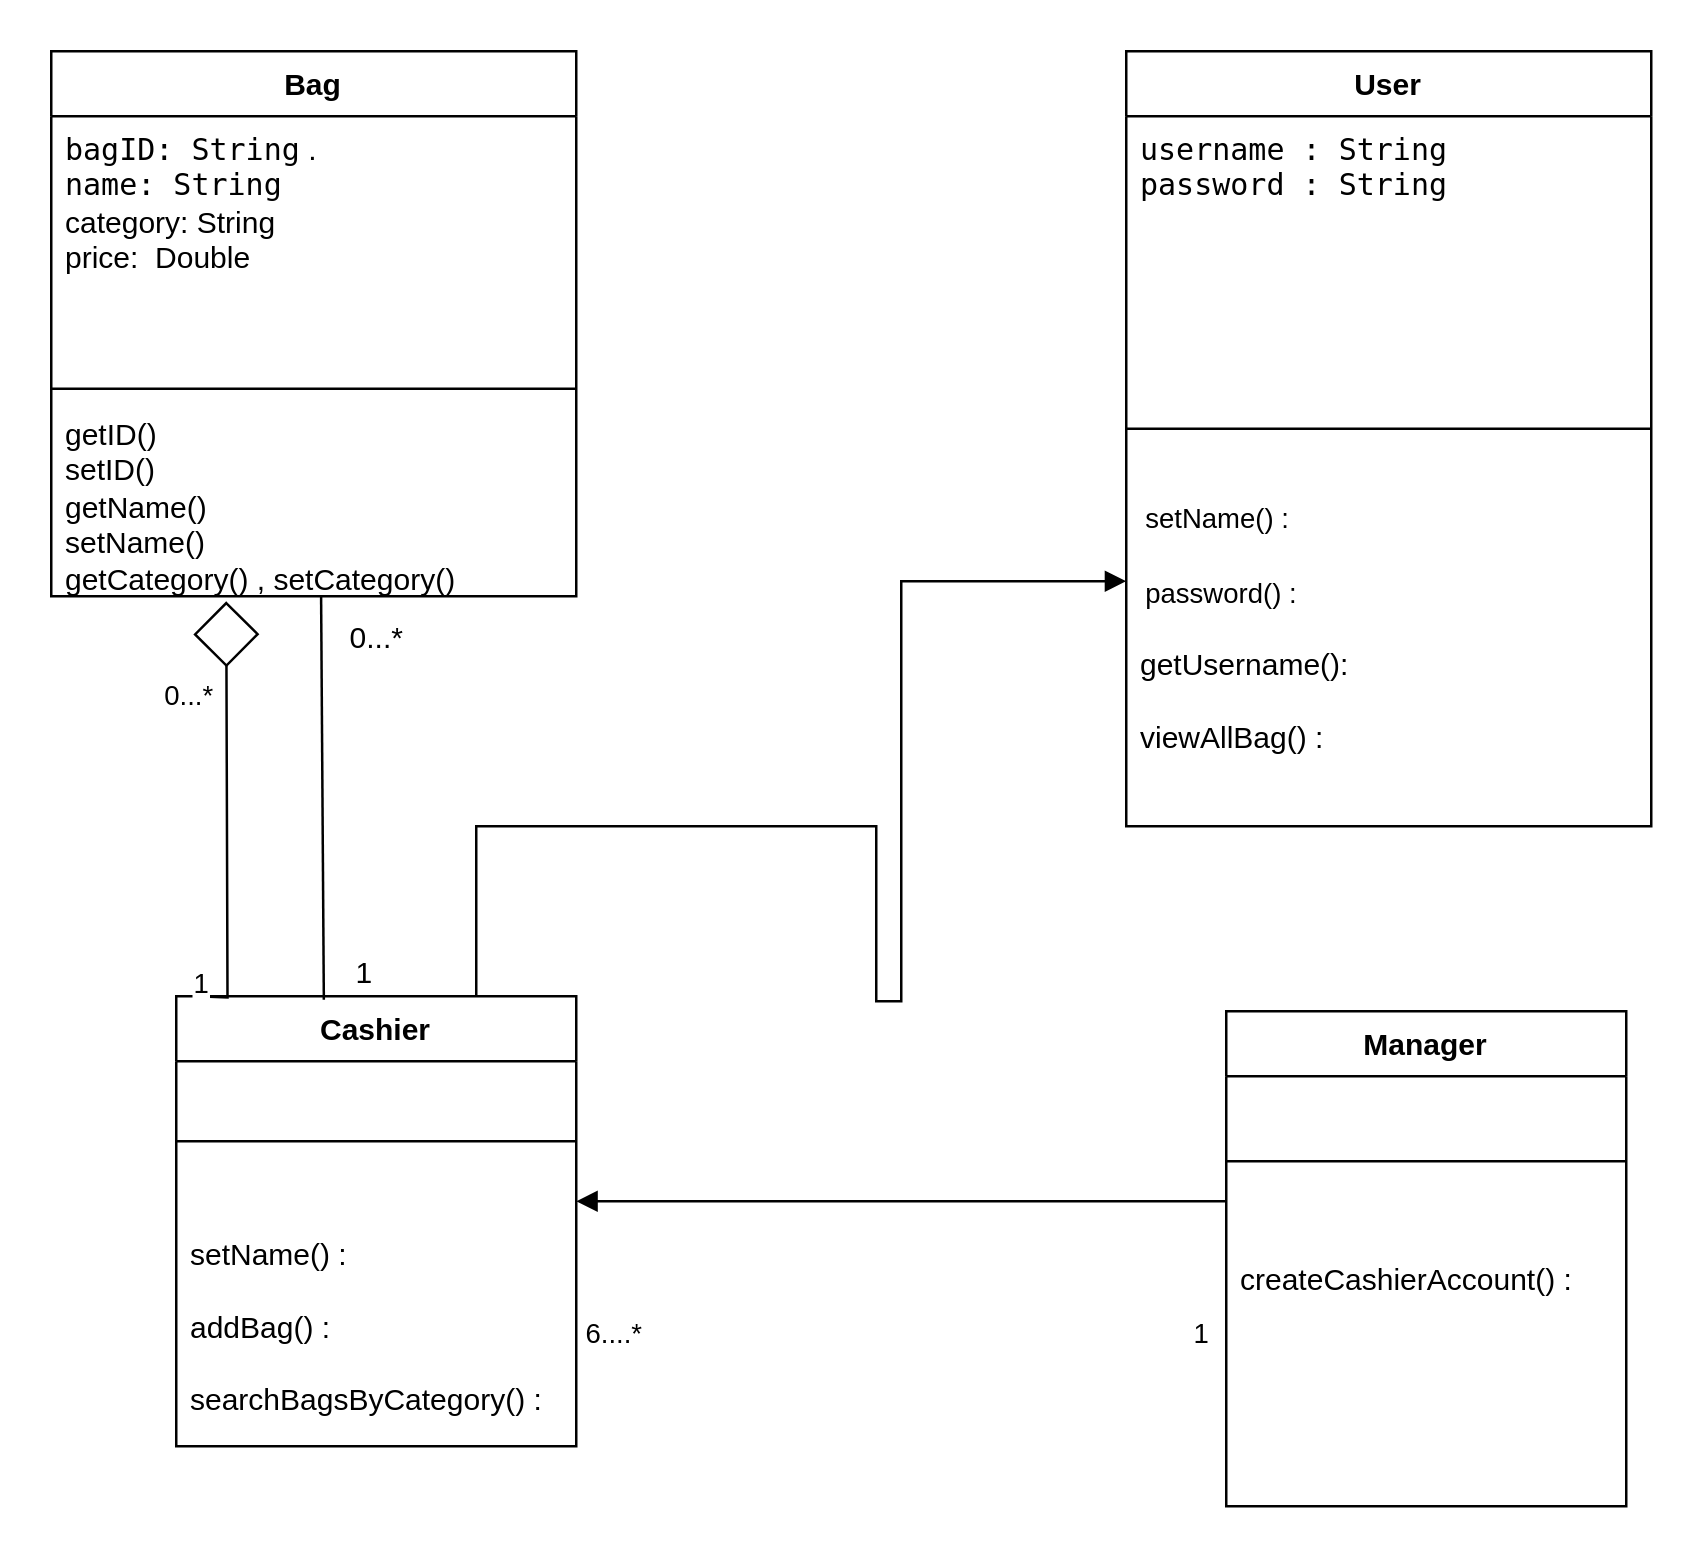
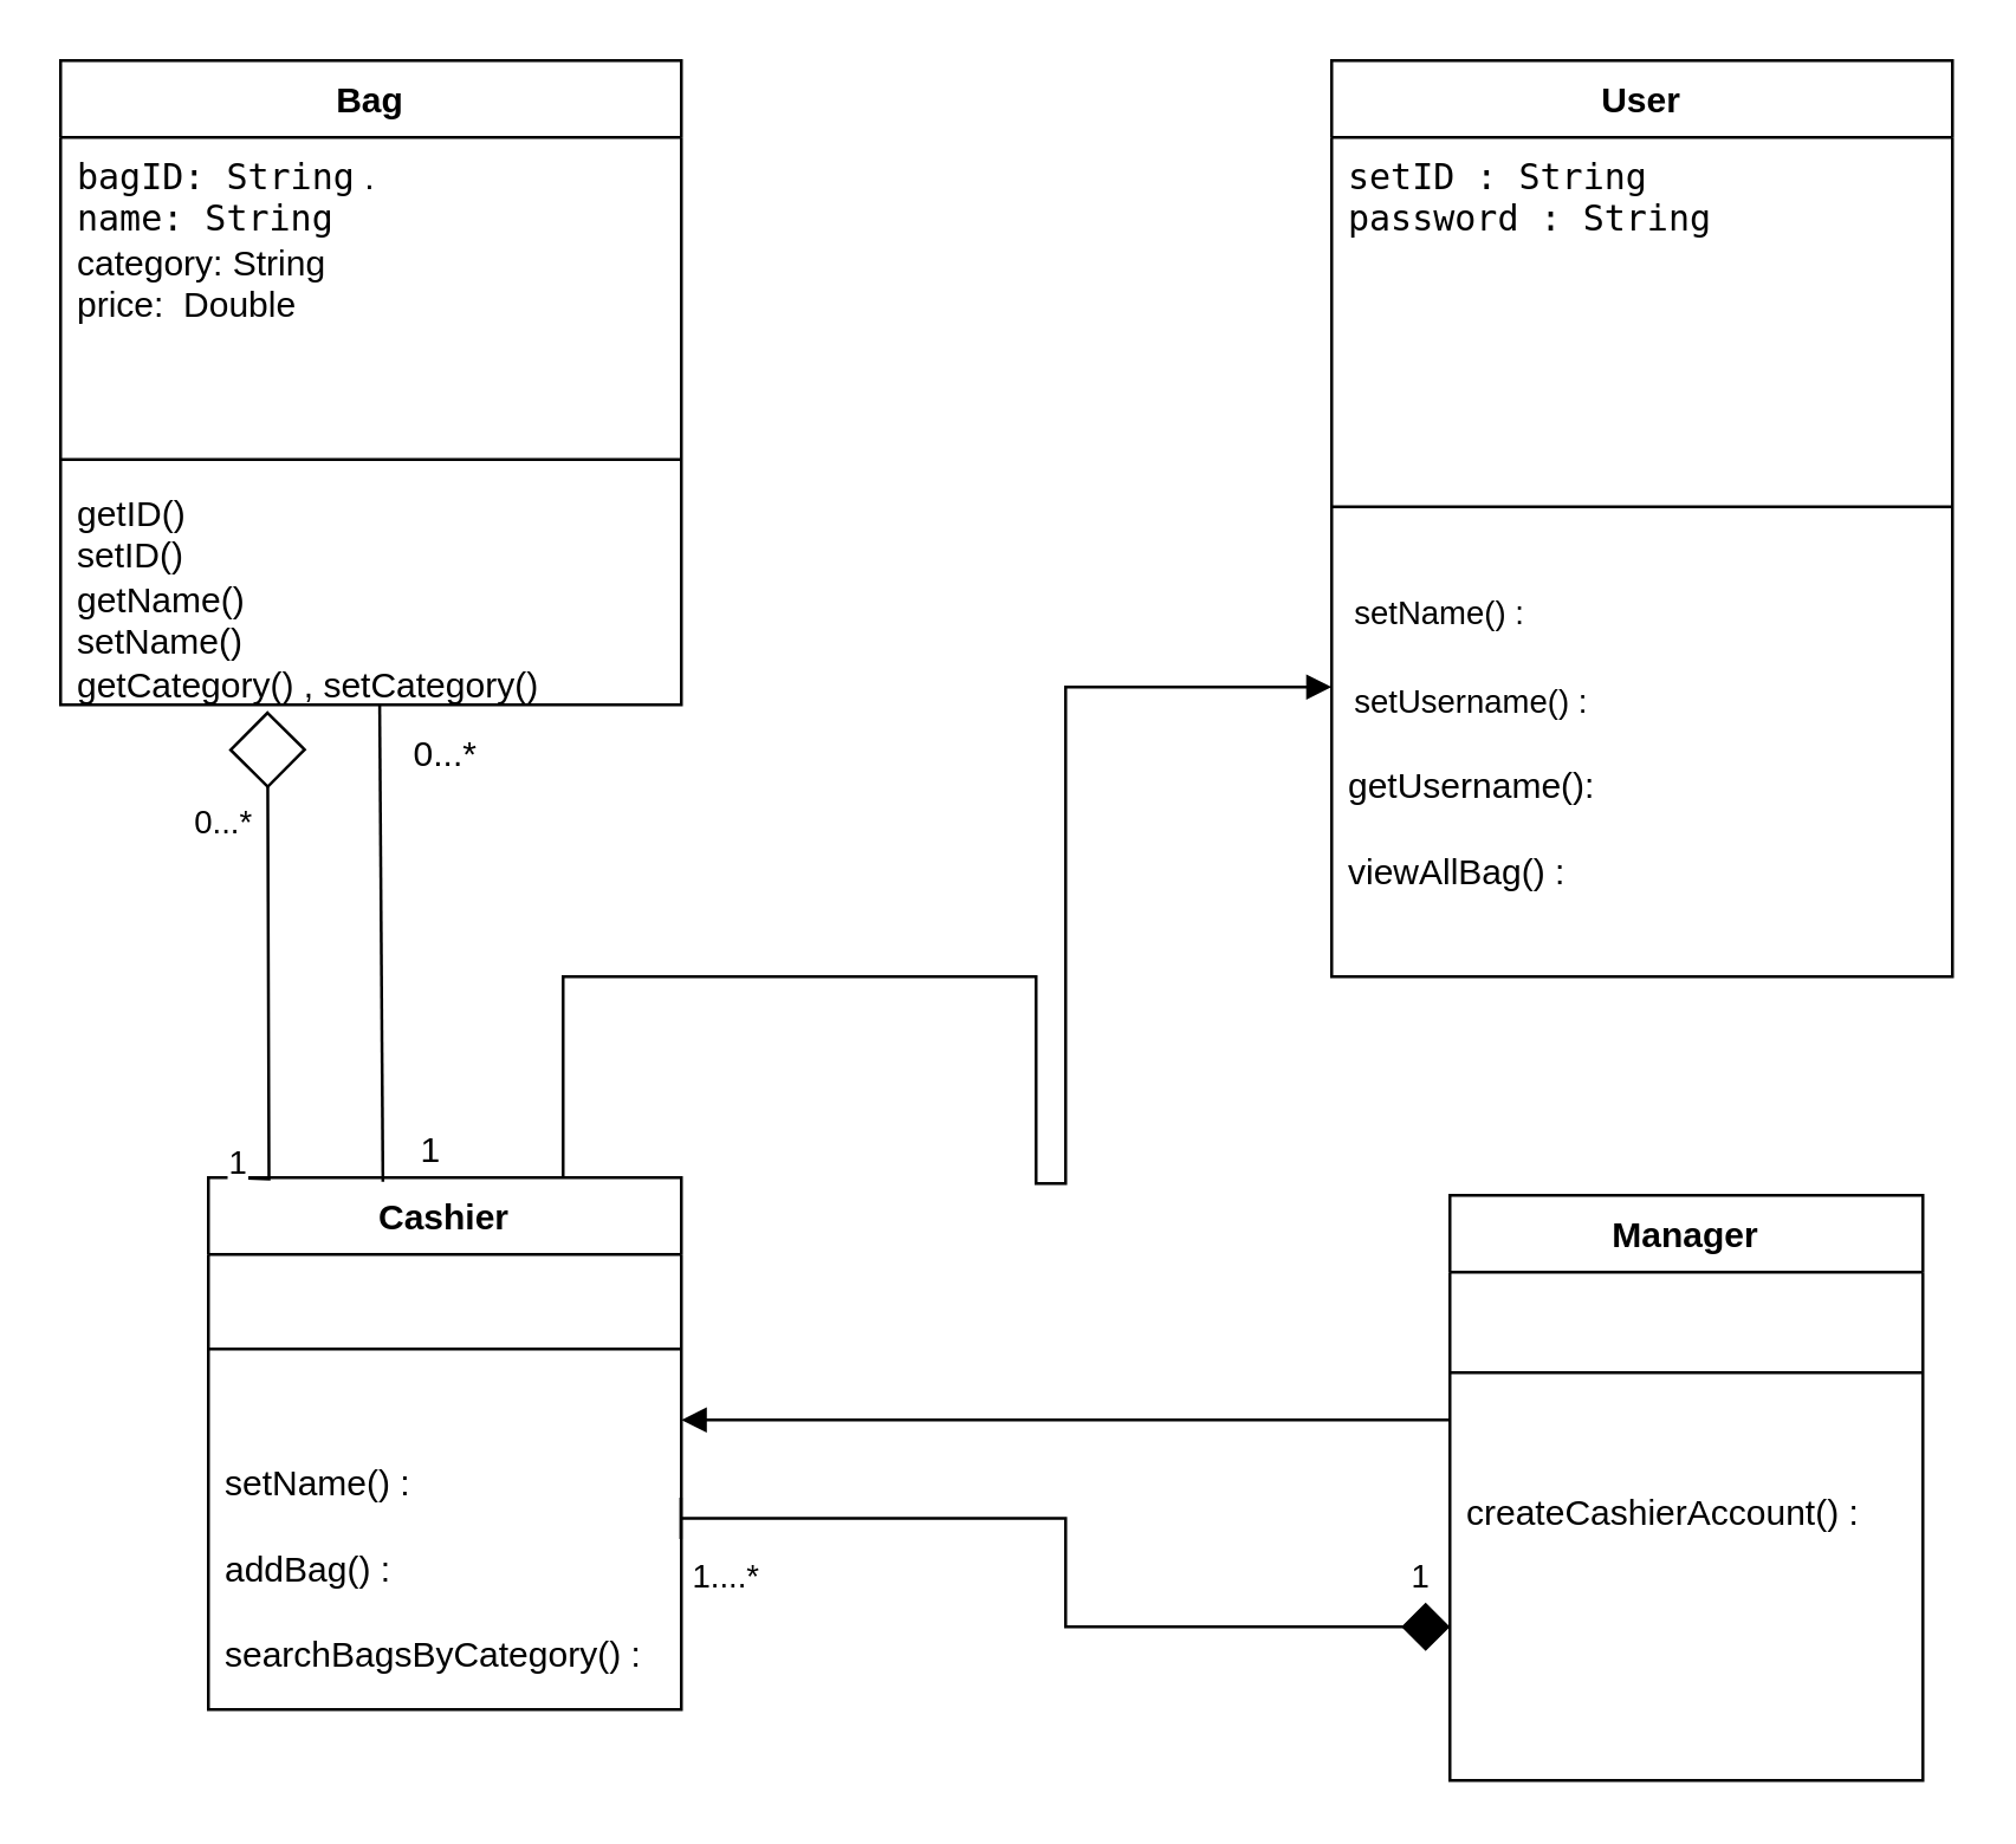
- <mxCell id="13" value="&lt;font face=&quot;monospace&quot;&gt;username : String&lt;/font&gt;&lt;div&gt;&lt;font face=&quot;monospace&quot;&gt;password : String&lt;/font&gt;&lt;/div&gt;" style="text;strokeColor=none;fillColor=none;align=left;verticalAlign=top;spacingLeft=4;spacingRight=4;overflow=hidden;rotatable=0;points=[[0,0.5],[1,0.5]];portConstraint=eastwest;whiteSpace=wrap;html=1;" vertex="1" parent="12"><mxGeometry y="26" width="210" height="104" as="geometry" /></mxCell>
+ <mxCell id="13" value="&lt;font face=&quot;monospace&quot;&gt;setID : String&lt;/font&gt;&lt;div&gt;&lt;font face=&quot;monospace&quot;&gt;password : String&lt;/font&gt;&lt;/div&gt;" style="text;strokeColor=none;fillColor=none;align=left;verticalAlign=top;spacingLeft=4;spacingRight=4;overflow=hidden;rotatable=0;points=[[0,0.5],[1,0.5]];portConstraint=eastwest;whiteSpace=wrap;html=1;" vertex="1" parent="12"><mxGeometry y="26" width="210" height="104" as="geometry" /></mxCell>
- <mxCell id="16" value="&amp;nbsp; password() :" style="text;html=1;align=left;verticalAlign=middle;resizable=0;points=[];autosize=1;strokeColor=none;fillColor=none;fontFamily=Helvetica;fontSize=11;fontColor=default;labelBackgroundColor=default;" vertex="1" parent="12"><mxGeometry y="202" width="210" height="30" as="geometry" /></mxCell>
+ <mxCell id="16" value="&amp;nbsp; setUsername() :" style="text;html=1;align=left;verticalAlign=middle;resizable=0;points=[];autosize=1;strokeColor=none;fillColor=none;fontFamily=Helvetica;fontSize=11;fontColor=default;labelBackgroundColor=default;" vertex="1" parent="12"><mxGeometry y="202" width="210" height="30" as="geometry" /></mxCell>
+ <mxCell id="22" value="" style="endArrow=baseDash;html=1;endSize=12;startArrow=diamond;startSize=14;startFill=1;edgeStyle=orthogonalEdgeStyle;align=left;verticalAlign=bottom;rounded=0;entryX=0.999;entryY=0.281;entryDx=0;entryDy=0;entryPerimeter=0;exitX=0;exitY=0.5;exitDx=0;exitDy=0;endFill=0;" edge="1" parent="1" source="11" target="8"><mxGeometry x="-1" y="3" relative="1" as="geometry"><mxPoint x="320" y="601" as="sourcePoint" /><mxPoint x="320" y="490" as="targetPoint" /></mxGeometry></mxCell>
- <mxCell id="26" value="6....*" style="text;html=1;align=center;verticalAlign=middle;resizable=0;points=[];autosize=1;strokeColor=none;fillColor=none;fontFamily=Helvetica;fontSize=11;fontColor=default;labelBackgroundColor=default;" vertex="1" parent="1"><mxGeometry x="220" y="518" width="50" height="30" as="geometry" /></mxCell>
+ <mxCell id="26" value="1....*" style="text;html=1;align=center;verticalAlign=middle;resizable=0;points=[];autosize=1;strokeColor=none;fillColor=none;fontFamily=Helvetica;fontSize=11;fontColor=default;labelBackgroundColor=default;" vertex="1" parent="1"><mxGeometry x="220" y="518" width="50" height="30" as="geometry" /></mxCell>
